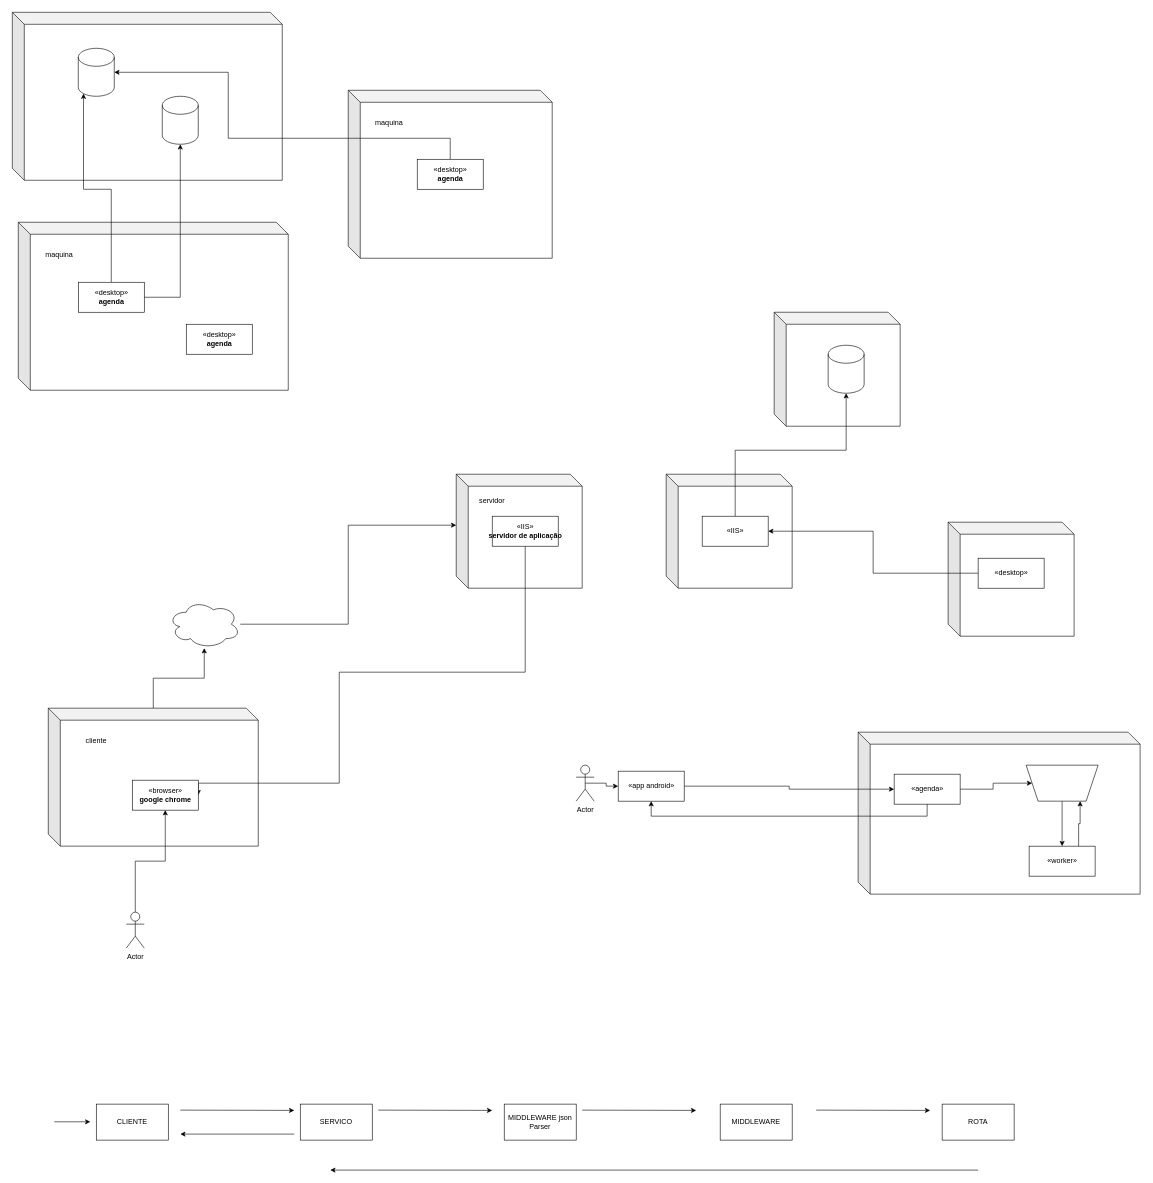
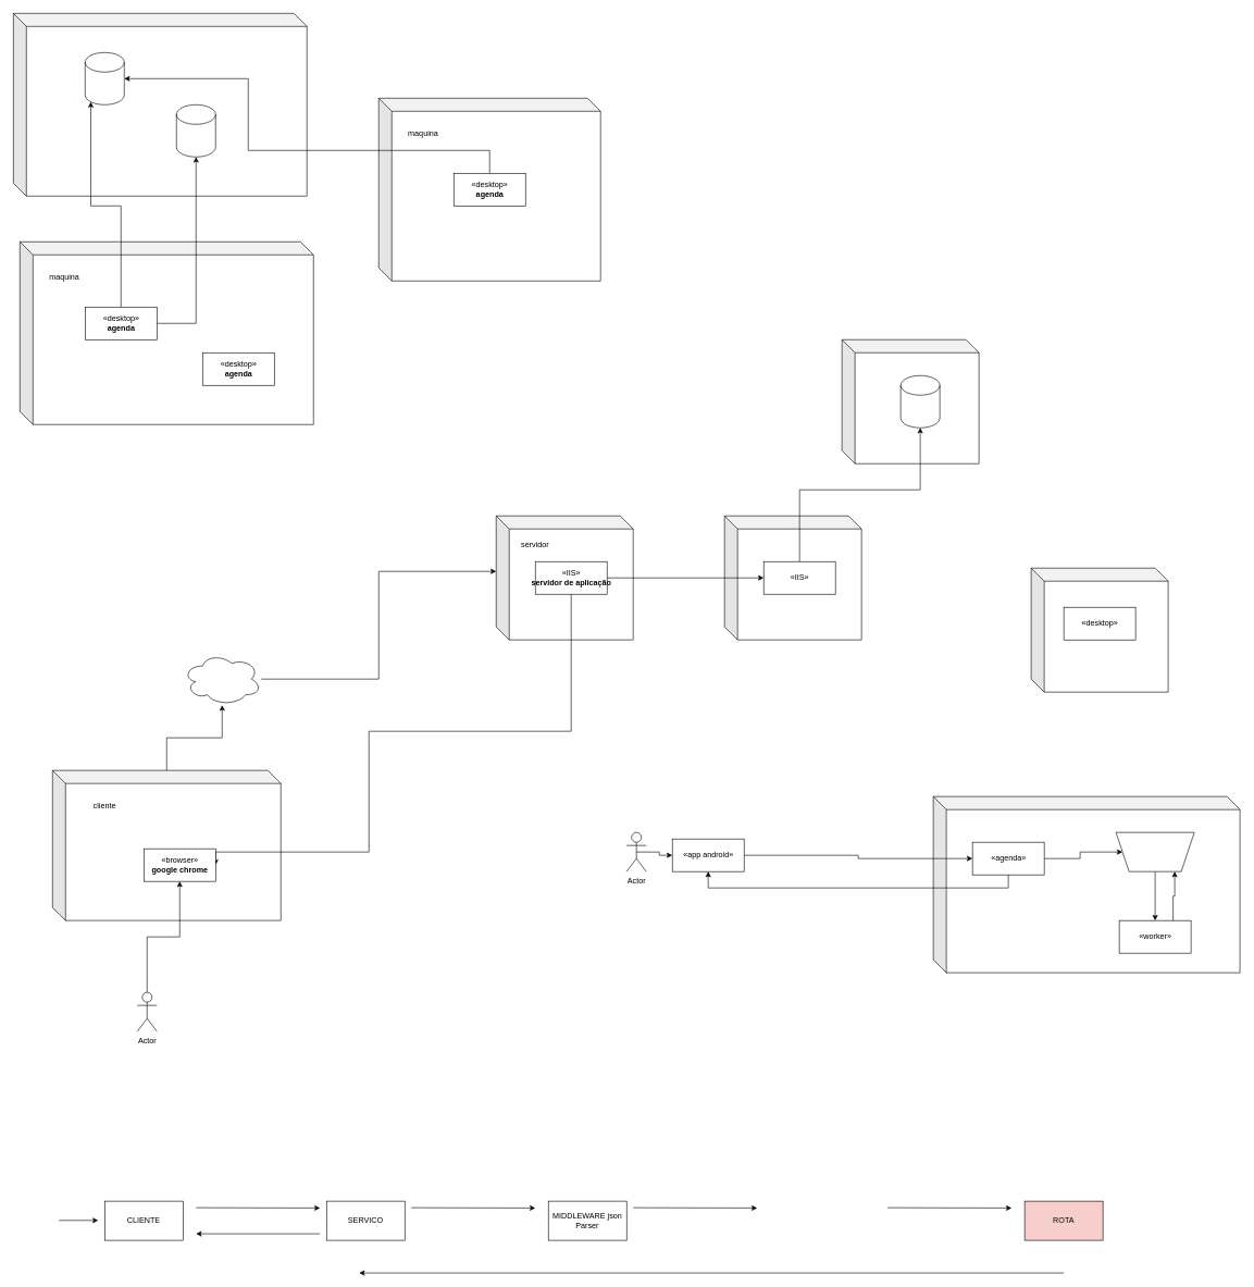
+ <mxCell id="30" style="edgeStyle=orthogonalEdgeStyle;rounded=0;orthogonalLoop=1;jettySize=auto;html=1;entryX=0;entryY=0.5;entryDx=0;entryDy=0;" parent="1" source="22" target="32" edge="1"><mxGeometry relative="1" as="geometry" /></mxCell>
- <mxCell id="34" style="edgeStyle=orthogonalEdgeStyle;rounded=0;orthogonalLoop=1;jettySize=auto;html=1;entryX=1;entryY=0.5;entryDx=0;entryDy=0;" parent="1" source="35" target="32" edge="1"><mxGeometry relative="1" as="geometry" /></mxCell>
- <mxCell id="60" value="MIDDLEWARE" style="rounded=0;whiteSpace=wrap;html=1;" vertex="1" parent="1"><mxGeometry x="1200" y="1840" width="120" height="60" as="geometry" /></mxCell>
- <mxCell id="53" value="ROTA" style="rounded=0;whiteSpace=wrap;html=1;" vertex="1" parent="1"><mxGeometry x="1570" y="1840" width="120" height="60" as="geometry" /></mxCell>
+ <mxCell id="53" value="ROTA" style="rounded=0;whiteSpace=wrap;html=1;fillColor=#f8cecc;" vertex="1" parent="1"><mxGeometry x="1570" y="1840" width="120" height="60" as="geometry" /></mxCell>
